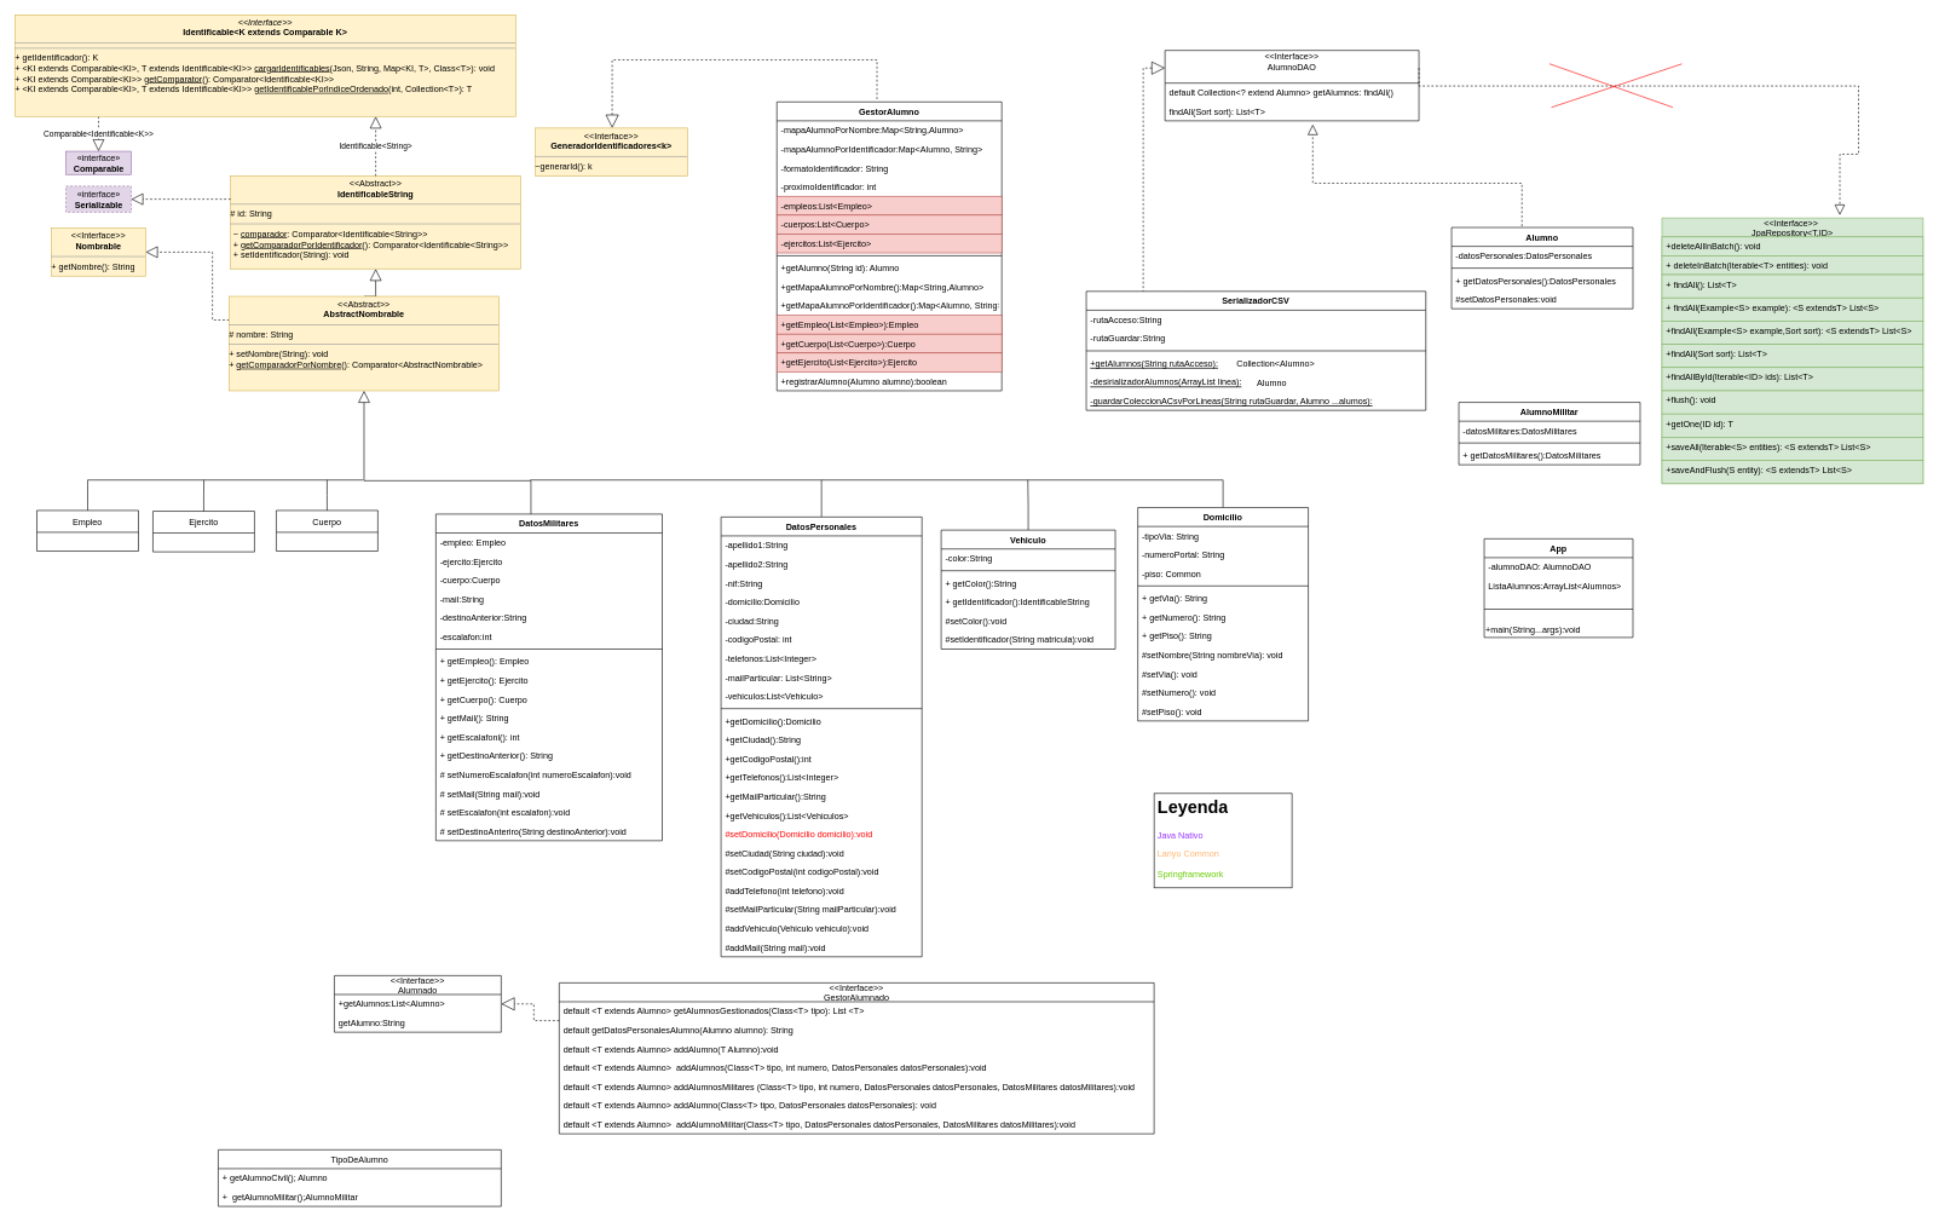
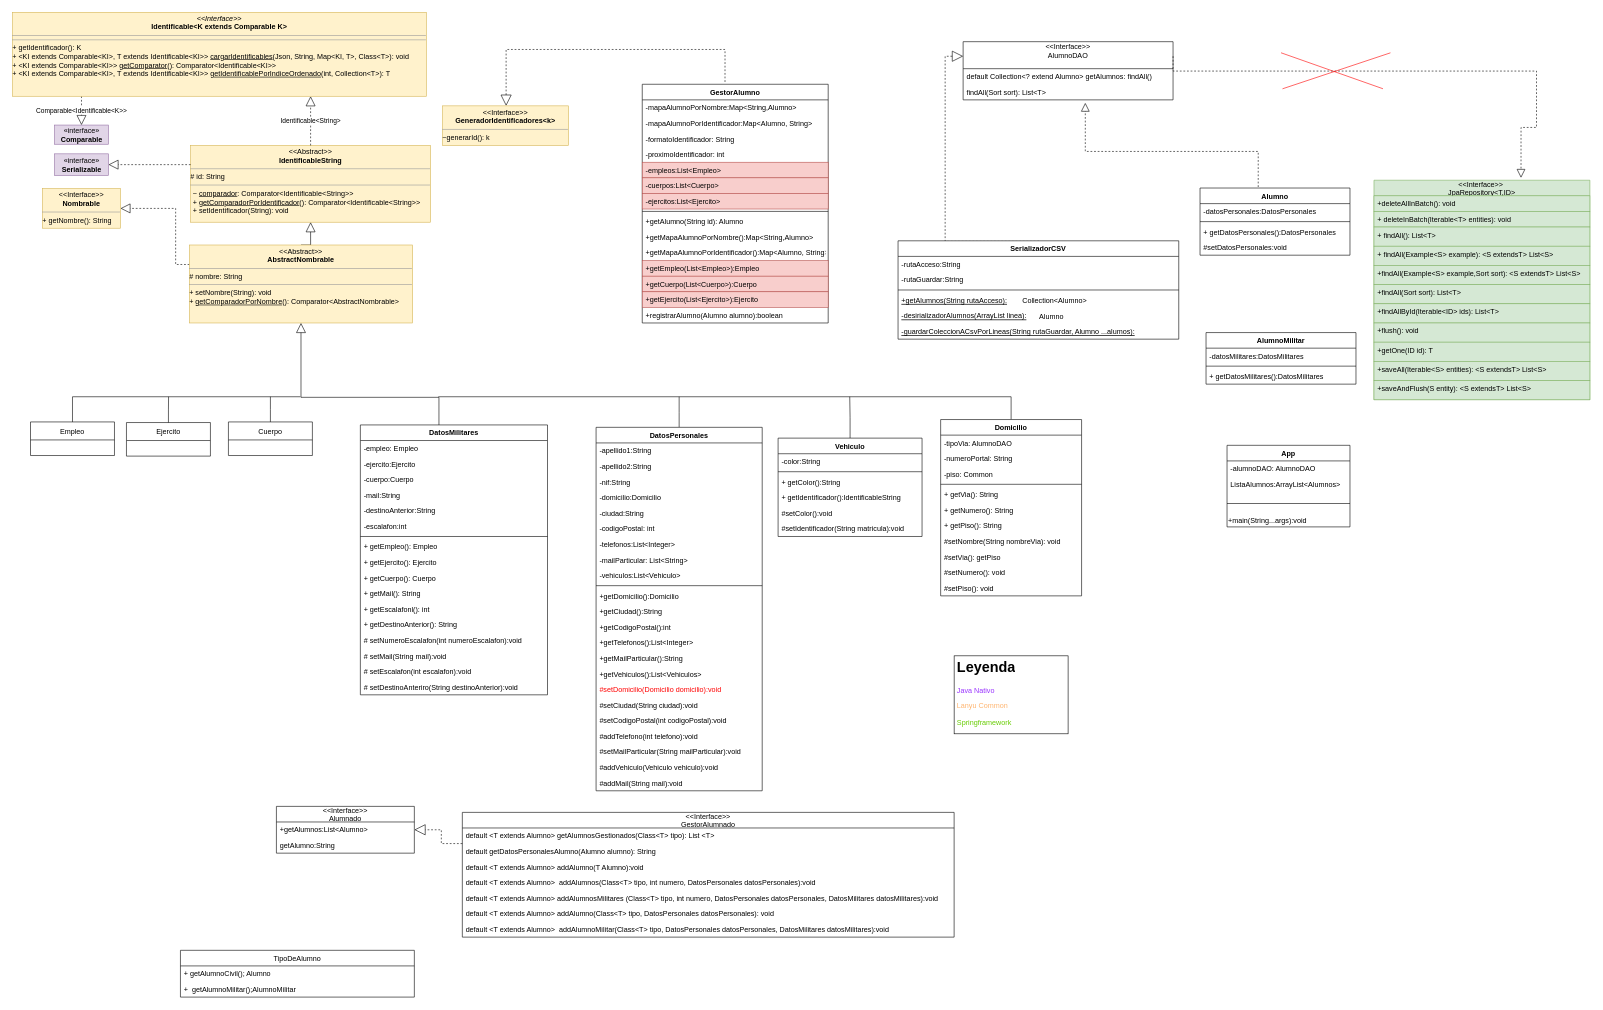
- <mxCell id="3" value="«interface»&lt;br&gt;&lt;b&gt;Serializable&lt;/b&gt;" style="html=1;fillColor=#e1d5e7;strokeColor=#9673a6;dashed=1;" parent="1" vertex="1"><mxGeometry x="90" y="256" width="90" height="36" as="geometry" /></mxCell>
+ <mxCell id="3" value="«interface»&lt;br&gt;&lt;b&gt;Serializable&lt;/b&gt;" style="html=1;fillColor=#e1d5e7;strokeColor=#9673a6;" parent="1" vertex="1"><mxGeometry x="90" y="256" width="90" height="36" as="geometry" /></mxCell>
- <mxCell id="75" value="-tipoVia: String" style="text;strokeColor=none;fillColor=none;align=left;verticalAlign=top;spacingLeft=4;spacingRight=4;overflow=hidden;rotatable=0;points=[[0,0.5],[1,0.5]];portConstraint=eastwest;" parent="74" vertex="1"><mxGeometry y="26" width="235" height="26" as="geometry" /></mxCell>
+ <mxCell id="75" value="-tipoVia: AlumnoDAO" style="text;strokeColor=none;fillColor=none;align=left;verticalAlign=top;spacingLeft=4;spacingRight=4;overflow=hidden;rotatable=0;points=[[0,0.5],[1,0.5]];portConstraint=eastwest;" parent="74" vertex="1"><mxGeometry y="26" width="235" height="26" as="geometry" /></mxCell>
- <mxCell id="83" value="#setVia(): void" style="text;strokeColor=none;fillColor=none;align=left;verticalAlign=top;spacingLeft=4;spacingRight=4;overflow=hidden;rotatable=0;points=[[0,0.5],[1,0.5]];portConstraint=eastwest;" parent="74" vertex="1"><mxGeometry y="216" width="235" height="26" as="geometry" /></mxCell>
+ <mxCell id="83" value="#setVia(): getPiso" style="text;strokeColor=none;fillColor=none;align=left;verticalAlign=top;spacingLeft=4;spacingRight=4;overflow=hidden;rotatable=0;points=[[0,0.5],[1,0.5]];portConstraint=eastwest;" parent="74" vertex="1"><mxGeometry y="216" width="235" height="26" as="geometry" /></mxCell>
